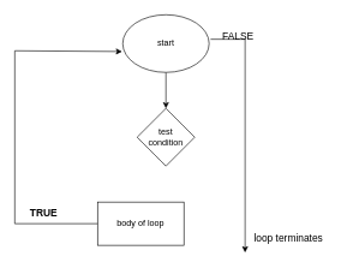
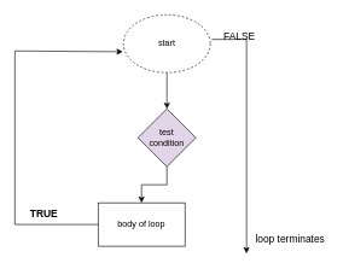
- <mxCell id="3" value="start" style="ellipse;whiteSpace=wrap;html=1;" vertex="1" parent="1"><mxGeometry x="170" y="20" width="120" height="80" as="geometry" /></mxCell>
+ <mxCell id="3" value="start" style="ellipse;whiteSpace=wrap;html=1;dashed=1;" vertex="1" parent="1"><mxGeometry x="170" y="20" width="120" height="80" as="geometry" /></mxCell>
- <mxCell id="5" value="test&lt;br&gt;condition" style="rhombus;whiteSpace=wrap;html=1;" vertex="1" parent="1"><mxGeometry x="190" y="150" width="80" height="80" as="geometry" /></mxCell>
+ <mxCell id="5" value="test&lt;br&gt;condition" style="rhombus;whiteSpace=wrap;html=1;fillColor=#e1d5e7;" vertex="1" parent="1"><mxGeometry x="190" y="150" width="80" height="80" as="geometry" /></mxCell>
+ <mxCell id="4" style="edgeStyle=orthogonalEdgeStyle;rounded=0;orthogonalLoop=1;jettySize=auto;html=1;entryX=0.5;entryY=0;entryDx=0;entryDy=0;" edge="1" parent="1" source="5" target="6"><mxGeometry relative="1" as="geometry" /></mxCell>
